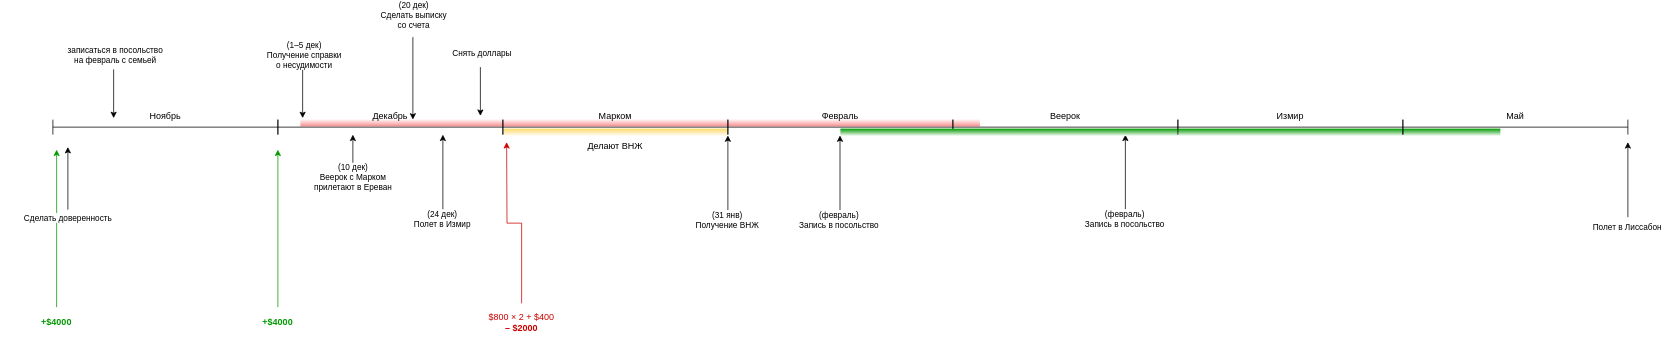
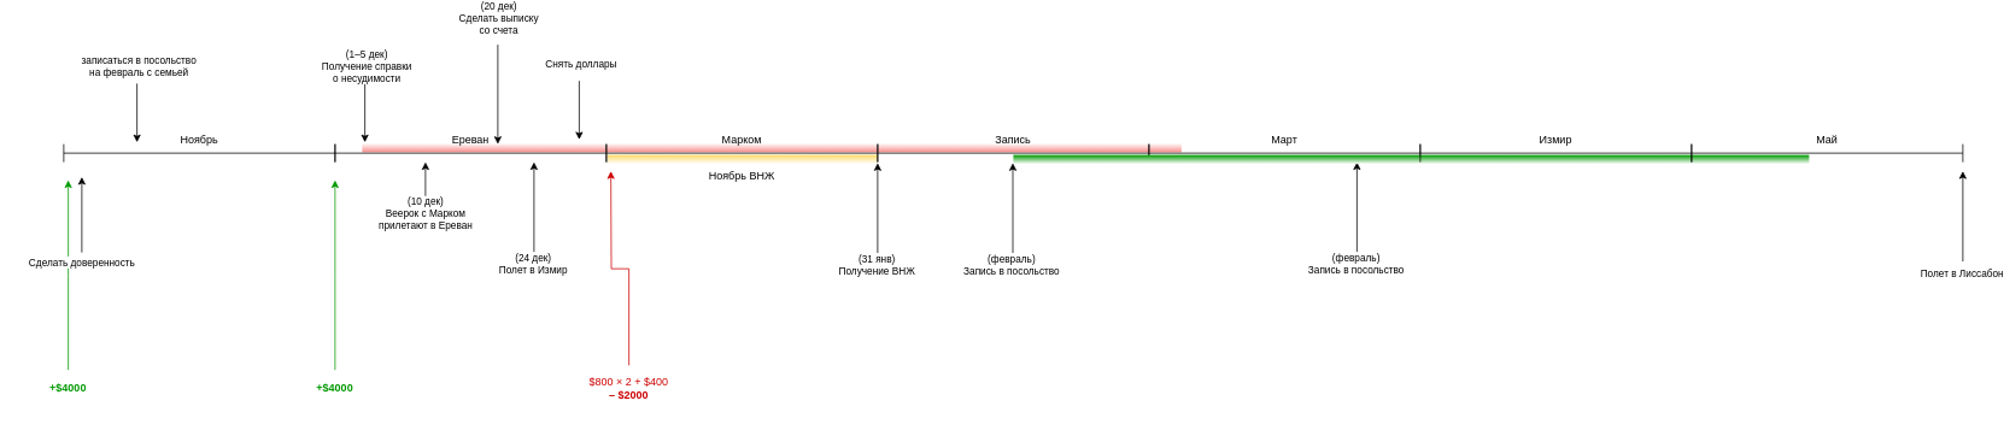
- <mxCell id="21" value="Декабрь" style="text;html=1;strokeColor=none;fillColor=none;align=center;verticalAlign=middle;whiteSpace=wrap;rounded=0;" vertex="1" parent="1"><mxGeometry x="490" y="110" width="60" height="30" as="geometry" /></mxCell>
+ <mxCell id="21" value="Ереван" style="text;html=1;strokeColor=none;fillColor=none;align=center;verticalAlign=middle;whiteSpace=wrap;rounded=0;" vertex="1" parent="1"><mxGeometry x="490" y="110" width="60" height="30" as="geometry" /></mxCell>
- <mxCell id="36" value="Февраль" style="text;html=1;strokeColor=none;fillColor=none;align=center;verticalAlign=middle;whiteSpace=wrap;rounded=0;" vertex="1" parent="1"><mxGeometry x="1090" y="110" width="60" height="30" as="geometry" /></mxCell>
+ <mxCell id="36" value="Запись" style="text;html=1;strokeColor=none;fillColor=none;align=center;verticalAlign=middle;whiteSpace=wrap;rounded=0;" vertex="1" parent="1"><mxGeometry x="1090" y="110" width="60" height="30" as="geometry" /></mxCell>
- <mxCell id="47" value="Веерок" style="text;html=1;strokeColor=none;fillColor=none;align=center;verticalAlign=middle;whiteSpace=wrap;rounded=0;" vertex="1" parent="1"><mxGeometry x="1390" y="110" width="60" height="30" as="geometry" /></mxCell>
+ <mxCell id="47" value="Март" style="text;html=1;strokeColor=none;fillColor=none;align=center;verticalAlign=middle;whiteSpace=wrap;rounded=0;" vertex="1" parent="1"><mxGeometry x="1390" y="110" width="60" height="30" as="geometry" /></mxCell>
- <mxCell id="29" value="Делают ВНЖ" style="text;html=1;strokeColor=none;fillColor=none;align=center;verticalAlign=middle;whiteSpace=wrap;rounded=0;" vertex="1" parent="1"><mxGeometry x="760" y="151" width="120" height="30" as="geometry" /></mxCell>
+ <mxCell id="29" value="Ноябрь ВНЖ" style="text;html=1;strokeColor=none;fillColor=none;align=center;verticalAlign=middle;whiteSpace=wrap;rounded=0;" vertex="1" parent="1"><mxGeometry x="760" y="151" width="120" height="30" as="geometry" /></mxCell>
